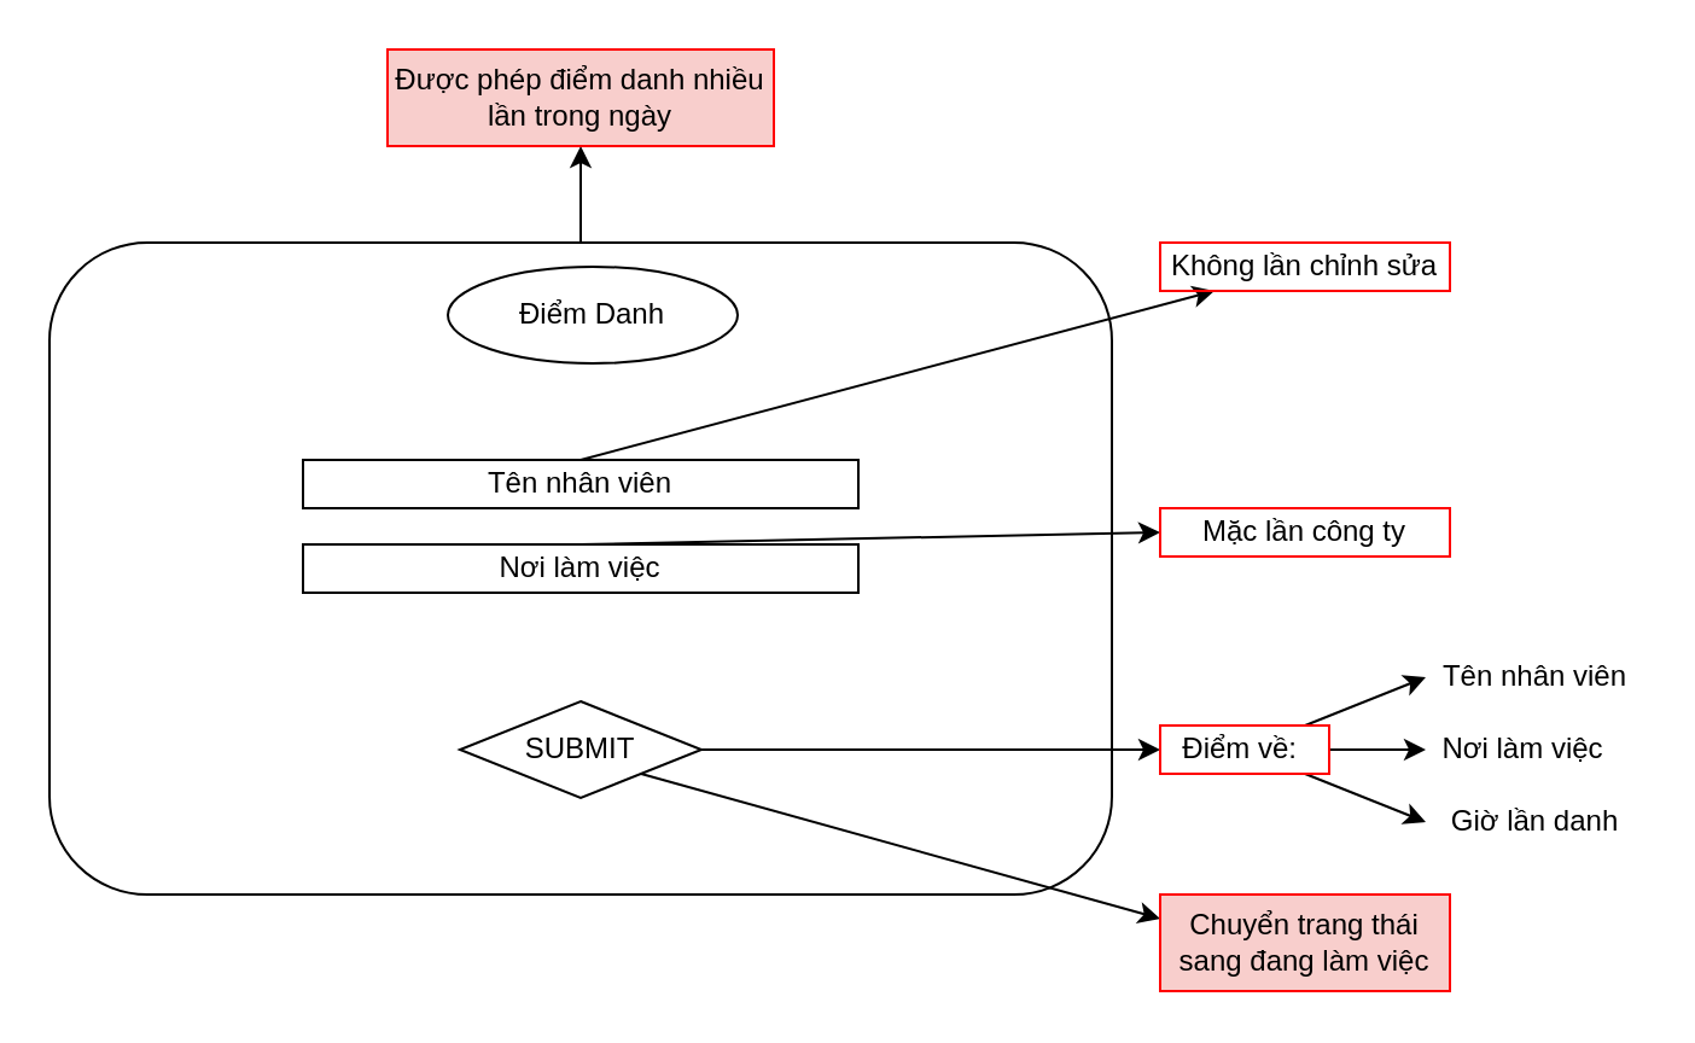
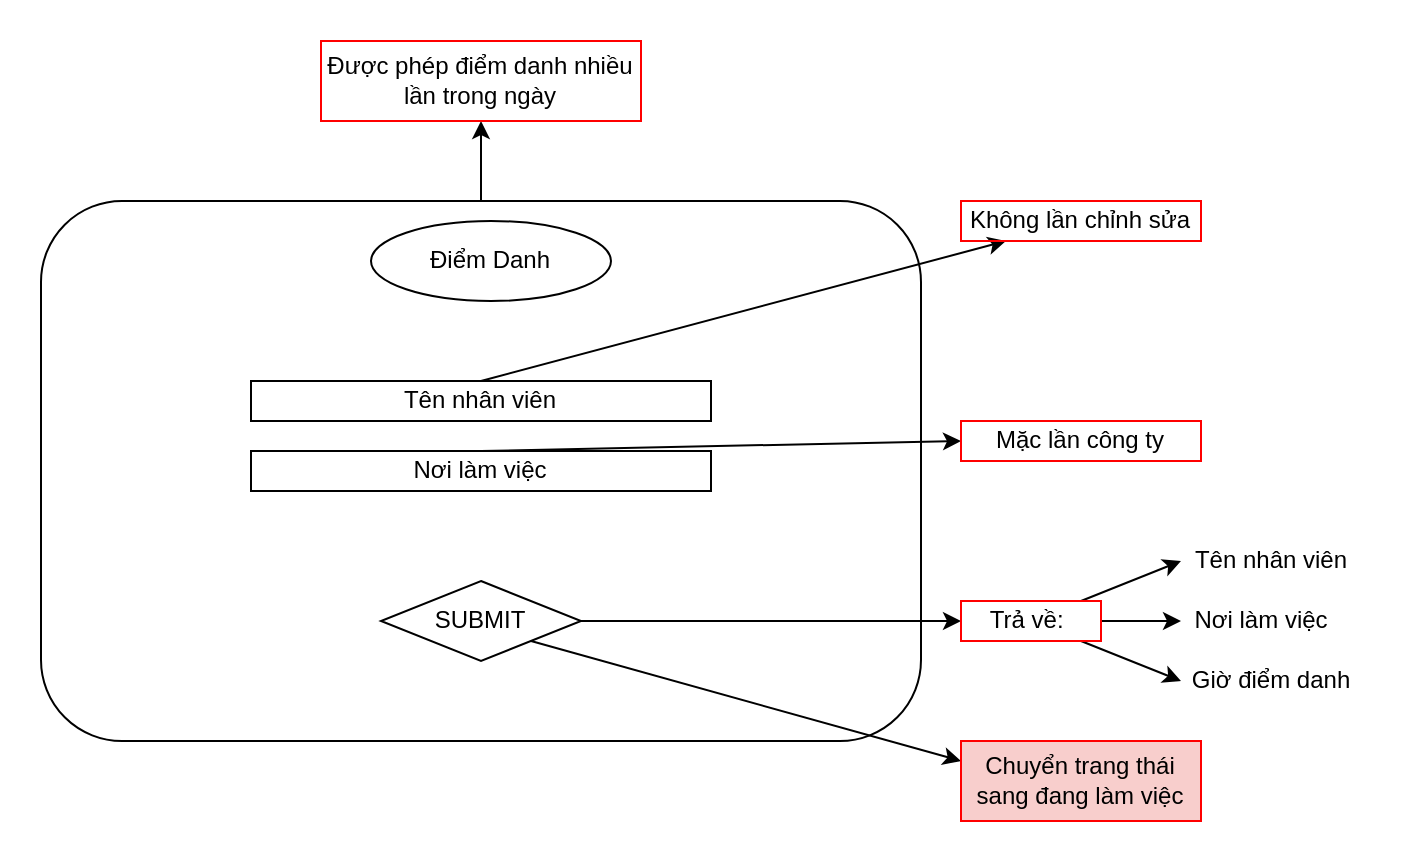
- <mxCell id="22" value="Được phép điểm danh nhiều lần trong ngày&lt;br&gt;" style="whiteSpace=wrap;html=1;strokeColor=#FF0000;fillColor=#f8cecc;" vertex="1" parent="1"><mxGeometry x="160" y="20" width="160" height="40" as="geometry" /></mxCell>
+ <mxCell id="22" value="Được phép điểm danh nhiều lần trong ngày&lt;br&gt;" style="whiteSpace=wrap;html=1;strokeColor=#FF0000;" vertex="1" parent="1"><mxGeometry x="160" y="20" width="160" height="40" as="geometry" /></mxCell>
- <mxCell id="16" value="Điểm về:&amp;nbsp;" style="text;html=1;strokeColor=#FF0000;fillColor=none;align=center;verticalAlign=middle;whiteSpace=wrap;rounded=0;" vertex="1" parent="1"><mxGeometry x="480" y="300" width="70" height="20" as="geometry" /></mxCell>
+ <mxCell id="16" value="Trả về:&amp;nbsp;" style="text;html=1;strokeColor=#FF0000;fillColor=none;align=center;verticalAlign=middle;whiteSpace=wrap;rounded=0;" vertex="1" parent="1"><mxGeometry x="480" y="300" width="70" height="20" as="geometry" /></mxCell>
- <mxCell id="19" value="Giờ lần danh&lt;br&gt;" style="text;html=1;align=center;verticalAlign=middle;resizable=0;points=[];autosize=1;strokeColor=none;" vertex="1" parent="1"><mxGeometry x="590" y="330" width="90" height="20" as="geometry" /></mxCell>
+ <mxCell id="19" value="Giờ điểm danh&lt;br&gt;" style="text;html=1;align=center;verticalAlign=middle;resizable=0;points=[];autosize=1;strokeColor=none;" vertex="1" parent="1"><mxGeometry x="590" y="330" width="90" height="20" as="geometry" /></mxCell>
